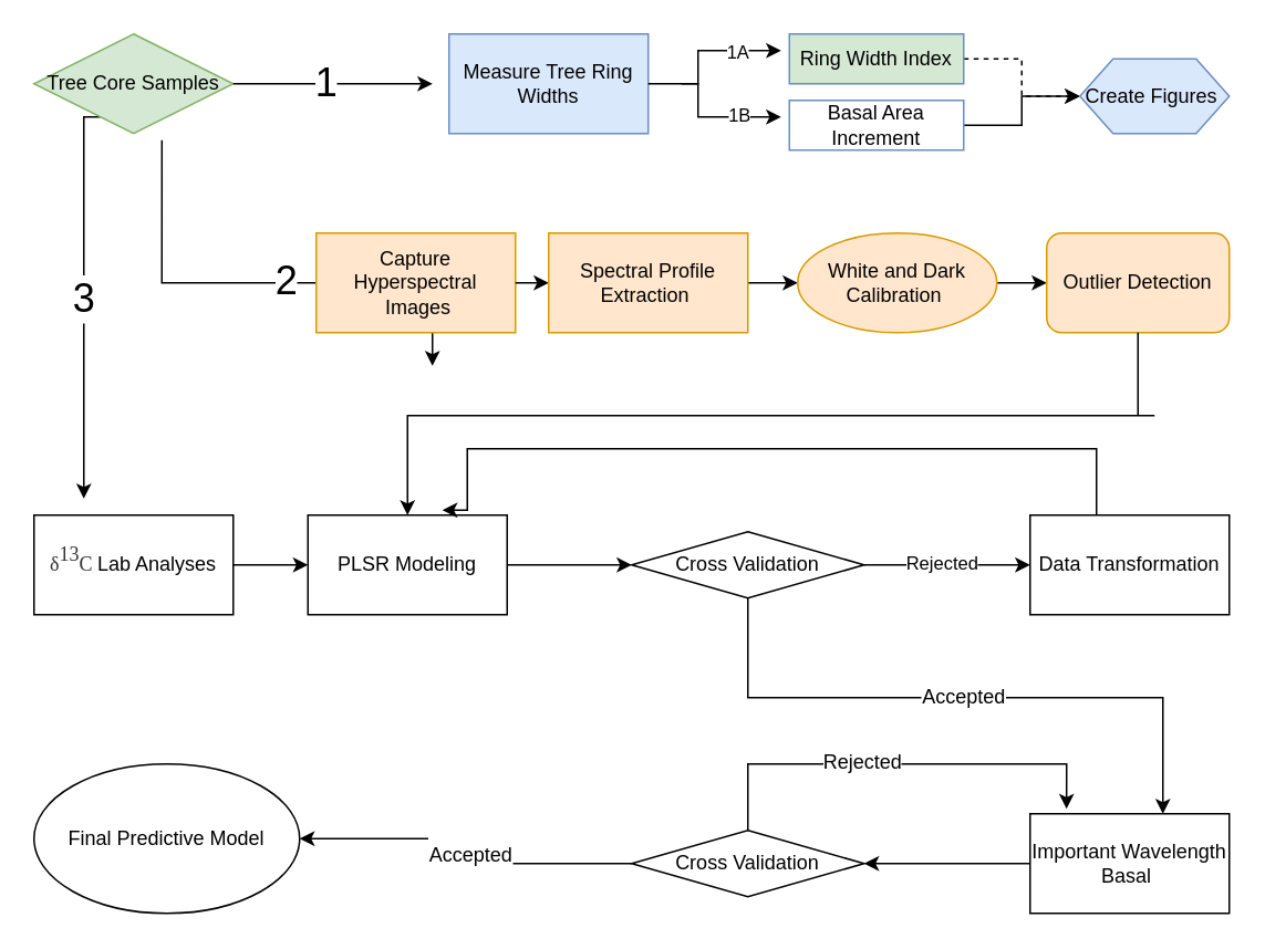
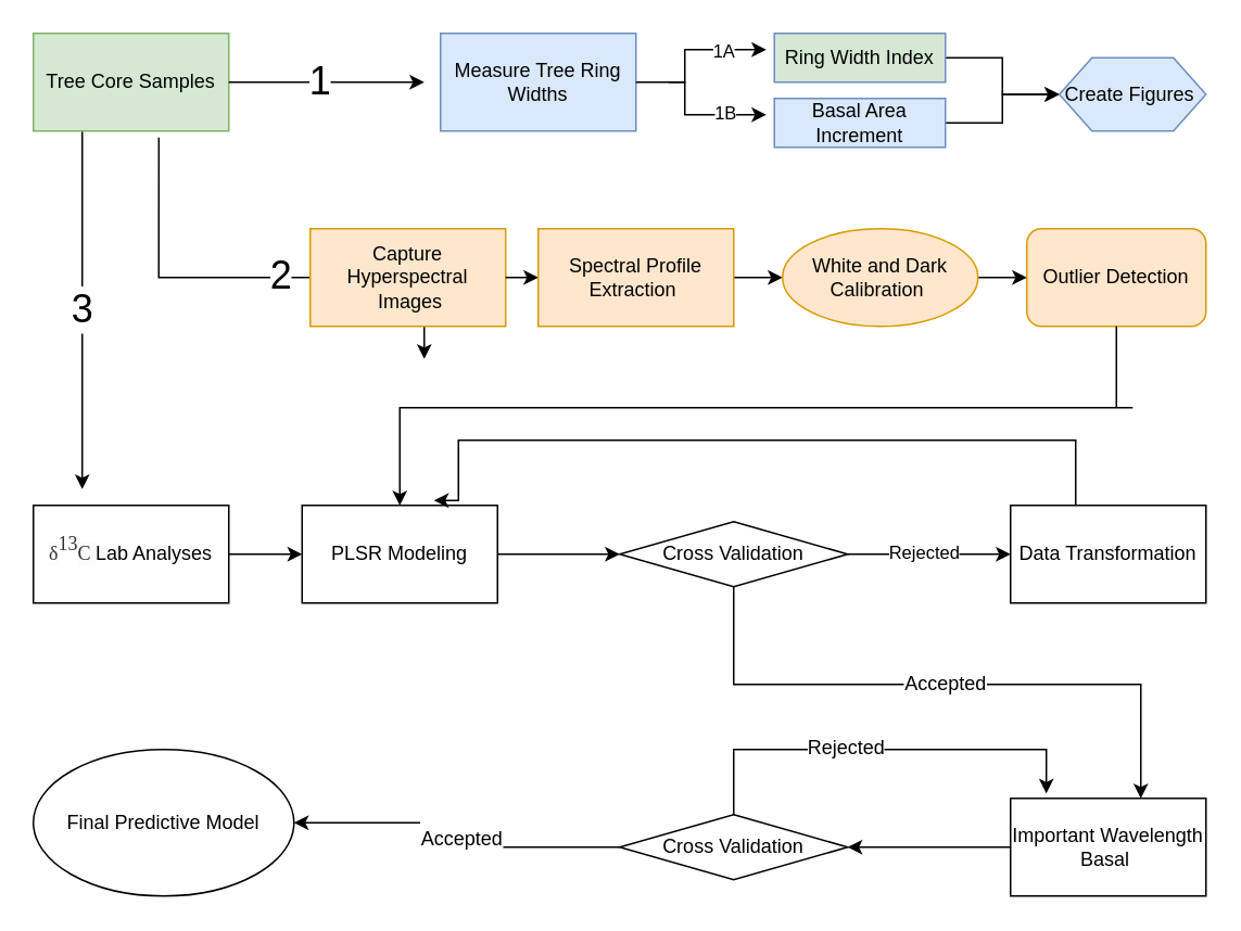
- <mxCell id="11" value="" style="edgeStyle=orthogonalEdgeStyle;rounded=0;orthogonalLoop=1;jettySize=auto;html=1;fontSize=12;strokeColor=#000000;dashed=1;" edge="1" parent="1" source="12" target="43"><mxGeometry relative="1" as="geometry" /></mxCell>
+ <mxCell id="11" value="" style="edgeStyle=orthogonalEdgeStyle;rounded=0;orthogonalLoop=1;jettySize=auto;html=1;fontSize=12;strokeColor=#000000;" edge="1" parent="1" source="12" target="43"><mxGeometry relative="1" as="geometry" /></mxCell>
- <mxCell id="3" value="Tree Core Samples" style="rhombus;whiteSpace=wrap;html=1;fillColor=#d5e8d4;strokeColor=#82b366;" vertex="1" parent="1"><mxGeometry x="20" y="20" width="120" height="60" as="geometry" /></mxCell>
+ <mxCell id="3" value="Tree Core Samples" style="rounded=0;whiteSpace=wrap;html=1;fillColor=#d5e8d4;strokeColor=#82b366;" vertex="1" parent="1"><mxGeometry x="20" y="20" width="120" height="60" as="geometry" /></mxCell>
- <mxCell id="14" value="Basal Area Increment" style="rounded=0;whiteSpace=wrap;html=1;fillColor=#ffffff;strokeColor=#6c8ebf;" vertex="1" parent="1"><mxGeometry x="475" y="60" width="105" height="30" as="geometry" /></mxCell>
+ <mxCell id="14" value="Basal Area Increment" style="rounded=0;whiteSpace=wrap;html=1;fillColor=#dae8fc;strokeColor=#6c8ebf;" vertex="1" parent="1"><mxGeometry x="475" y="60" width="105" height="30" as="geometry" /></mxCell>
